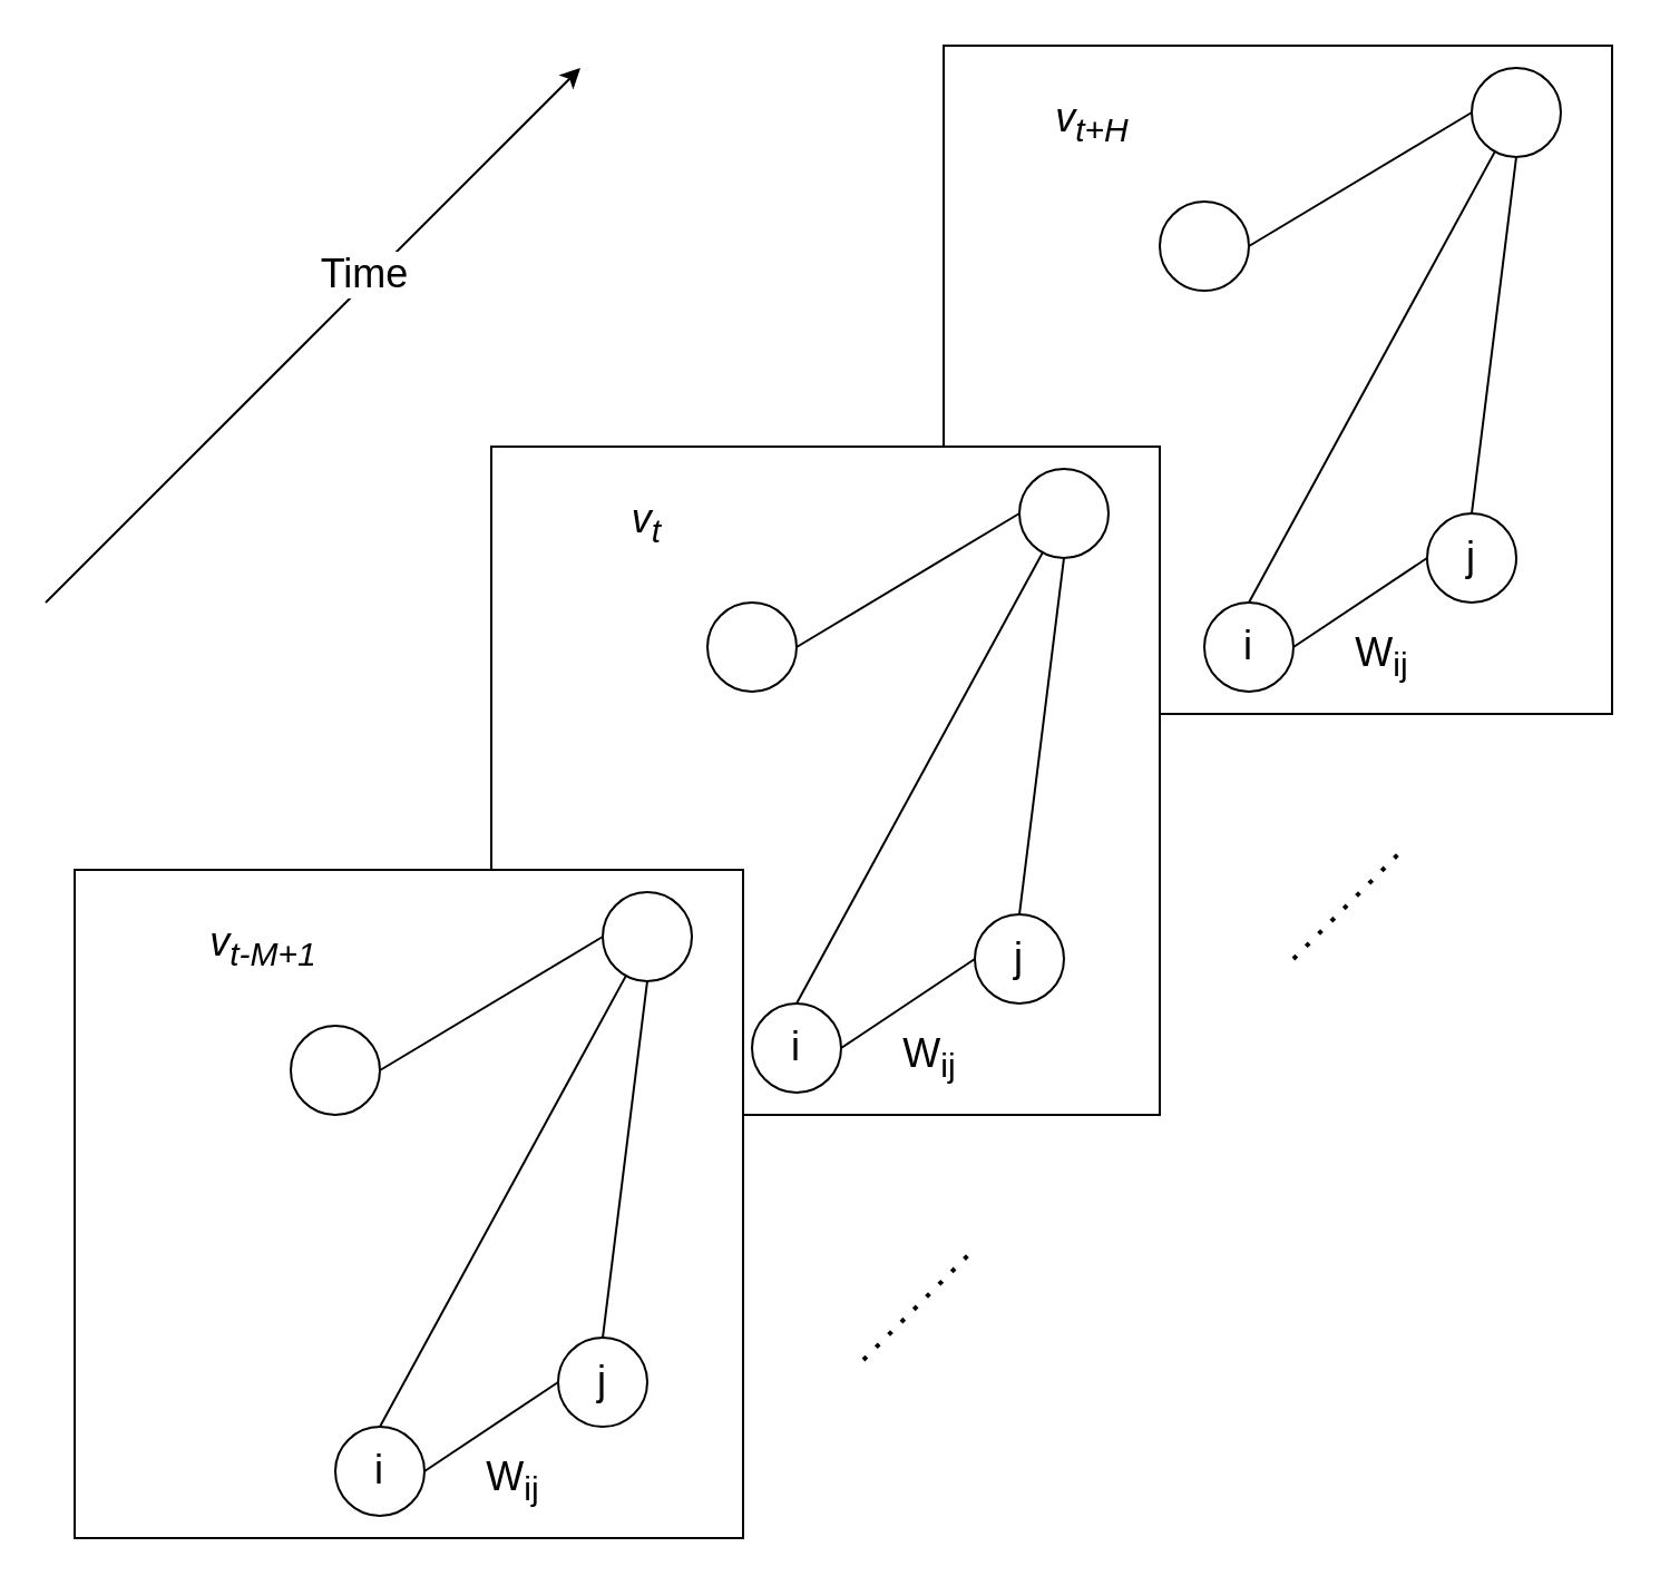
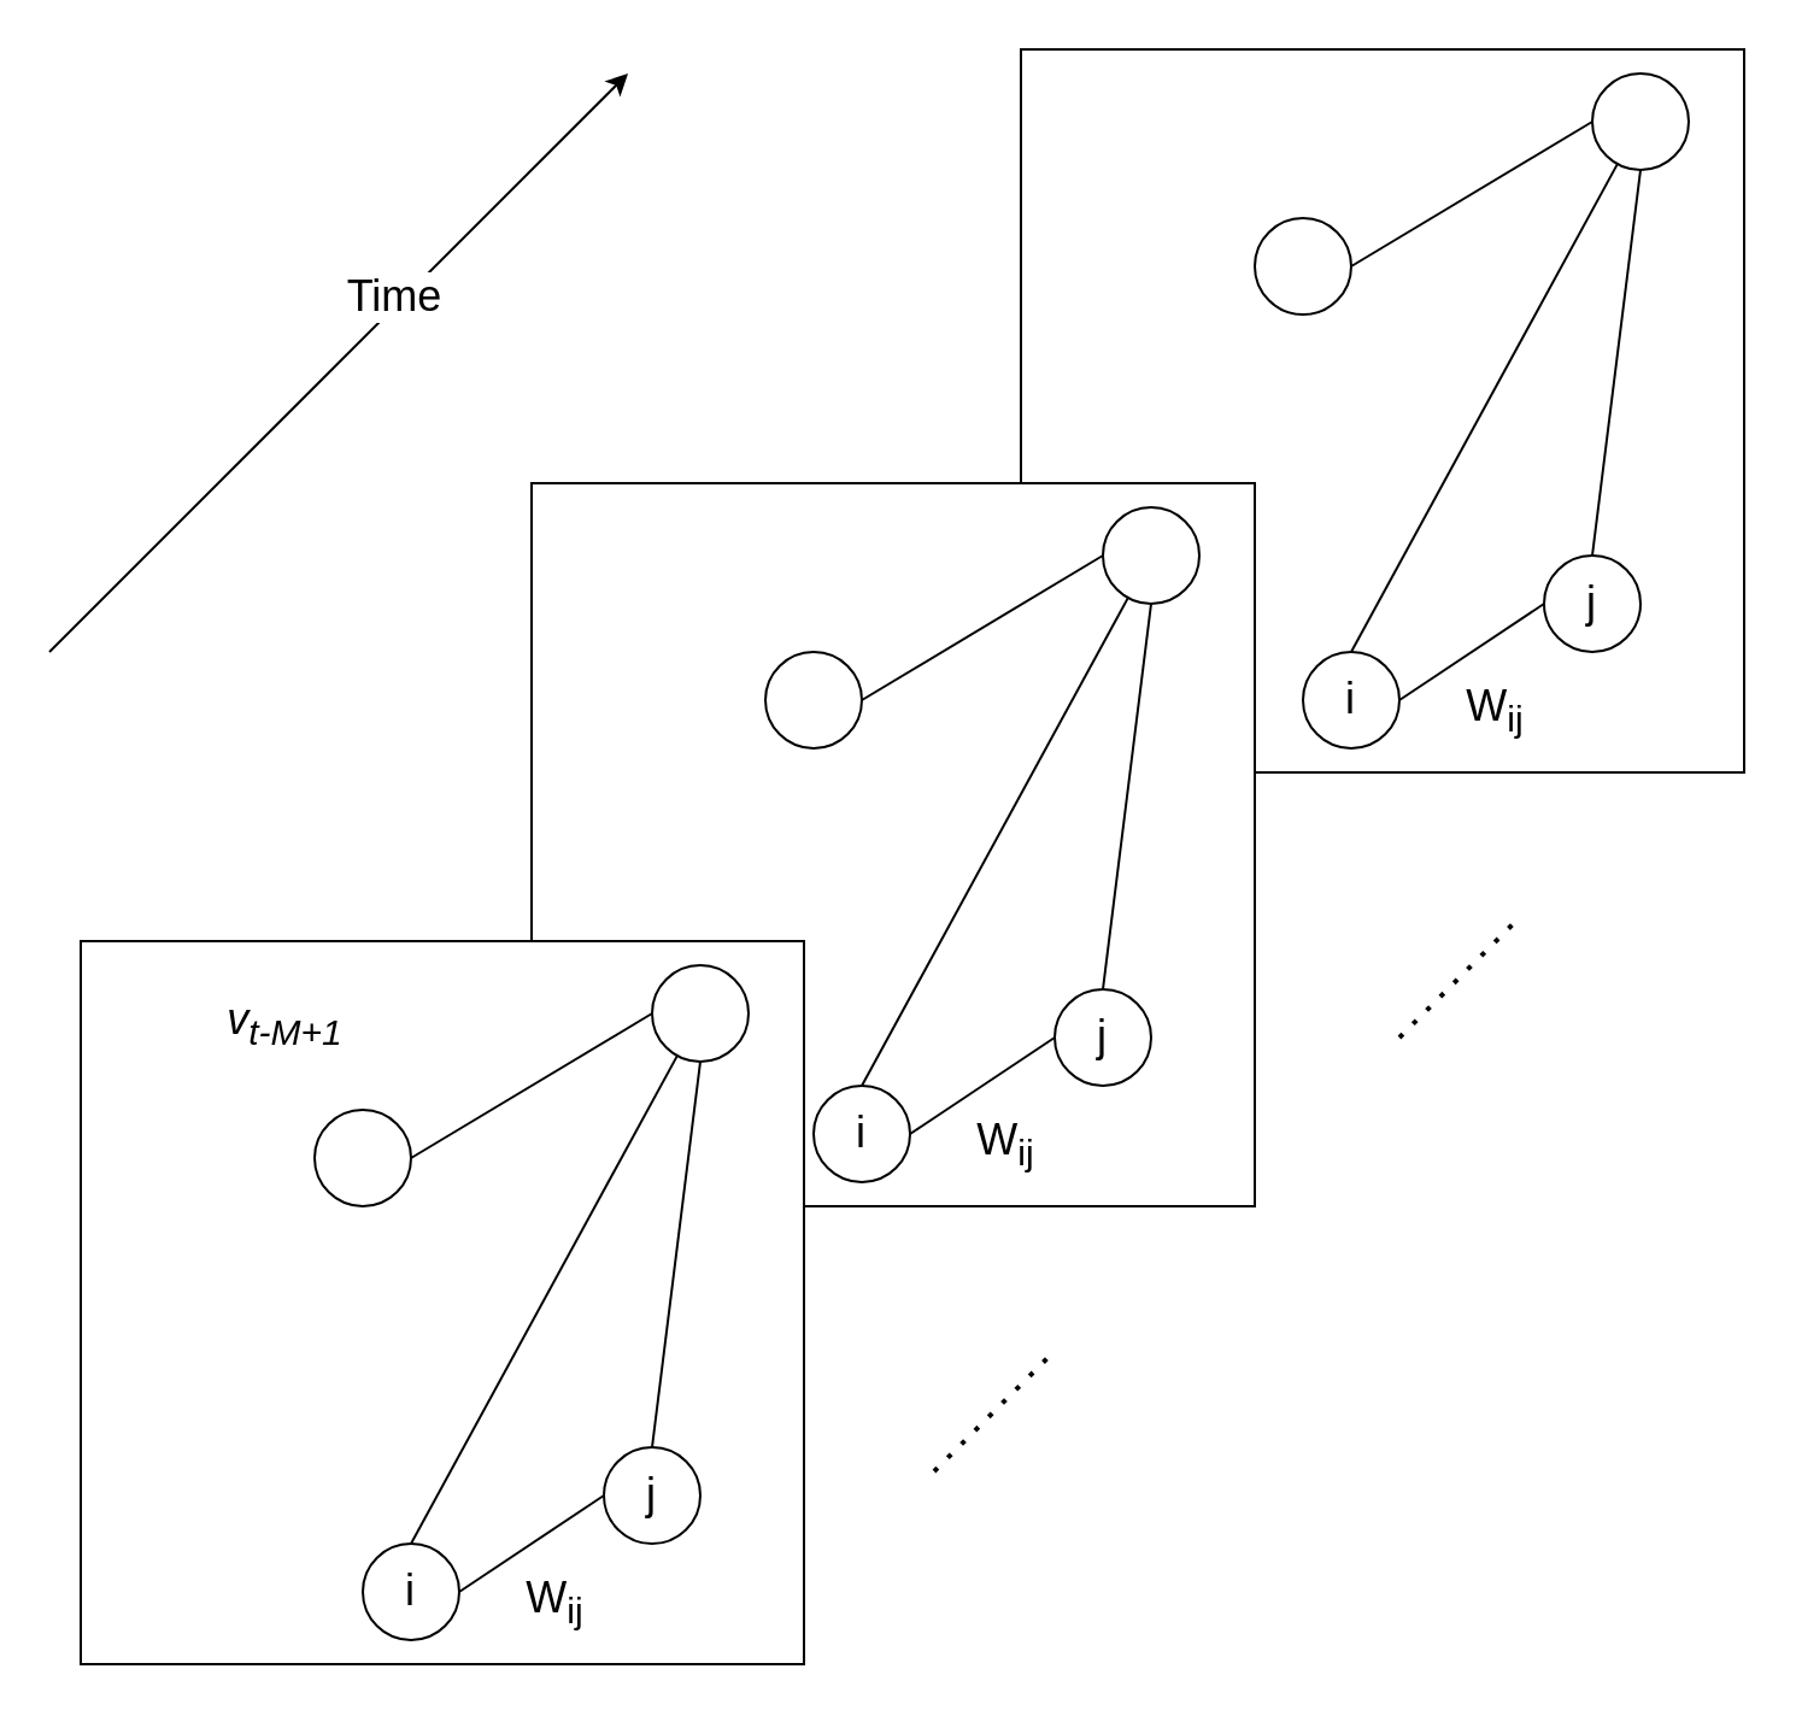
- <mxCell id="32" value="&lt;i&gt;&lt;font style=&quot;font-size: 18px&quot;&gt;v&lt;sub&gt;t+H&lt;/sub&gt;&lt;/font&gt;&lt;/i&gt;" style="text;html=1;strokeColor=none;fillColor=none;align=center;verticalAlign=middle;whiteSpace=wrap;rounded=0;" vertex="1" parent="1"><mxGeometry x="427" y="30" width="126" height="50" as="geometry" /></mxCell>
- <mxCell id="33" value="&lt;i&gt;&lt;font style=&quot;font-size: 18px&quot;&gt;v&lt;sub&gt;t&lt;/sub&gt;&lt;/font&gt;&lt;/i&gt;" style="text;html=1;strokeColor=none;fillColor=none;align=center;verticalAlign=middle;whiteSpace=wrap;rounded=0;" vertex="1" parent="1"><mxGeometry x="227" y="210" width="126" height="50" as="geometry" /></mxCell>
